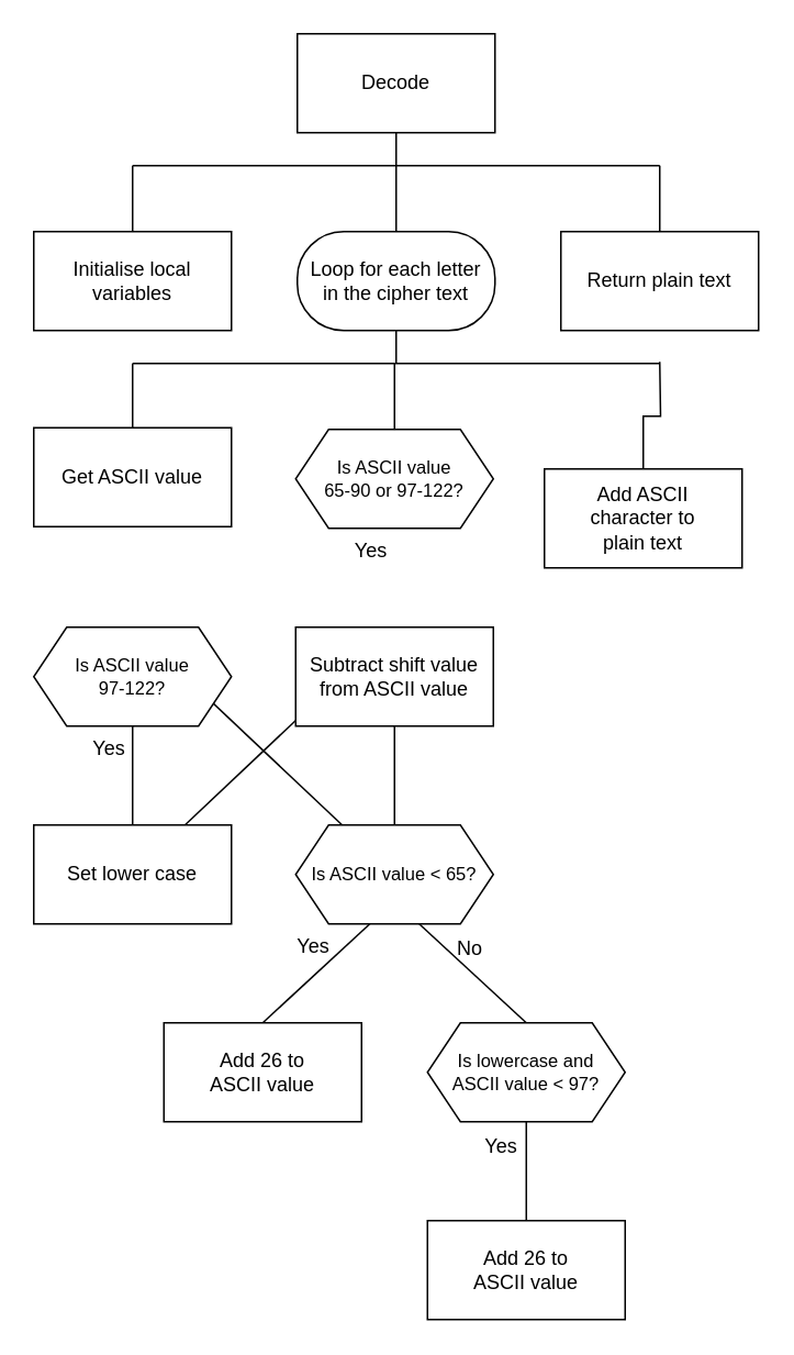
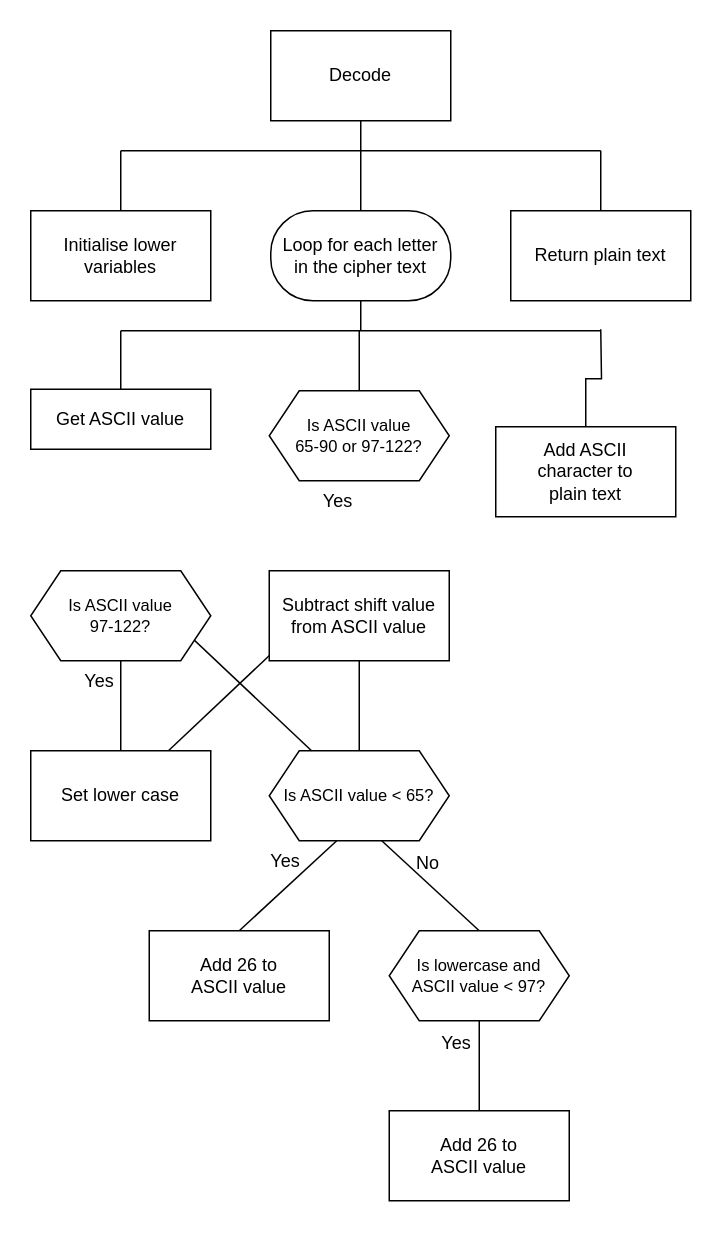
- <mxCell id="5" value="Initialise local variables" style="rounded=0;whiteSpace=wrap;html=1;" parent="1" vertex="1"><mxGeometry x="20" y="140" width="120" height="60" as="geometry" /></mxCell>
+ <mxCell id="5" value="Initialise lower variables" style="rounded=0;whiteSpace=wrap;html=1;" parent="1" vertex="1"><mxGeometry x="20" y="140" width="120" height="60" as="geometry" /></mxCell>
- <mxCell id="10" value="&lt;font style=&quot;font-size: 12px;&quot; face=&quot;Helvetica&quot;&gt;Get ASCII value&lt;/font&gt;" style="rounded=0;whiteSpace=wrap;html=1;fontFamily=Lucida Console;fontSize=12;fontColor=default;" parent="1" vertex="1"><mxGeometry x="20" y="259" width="120" height="60" as="geometry" /></mxCell>
+ <mxCell id="10" value="&lt;font style=&quot;font-size: 12px;&quot; face=&quot;Helvetica&quot;&gt;Get ASCII value&lt;/font&gt;" style="rounded=0;whiteSpace=wrap;html=1;fontFamily=Lucida Console;fontSize=12;fontColor=default;" parent="1" vertex="1"><mxGeometry x="20" y="259" width="120" height="40" as="geometry" /></mxCell>
